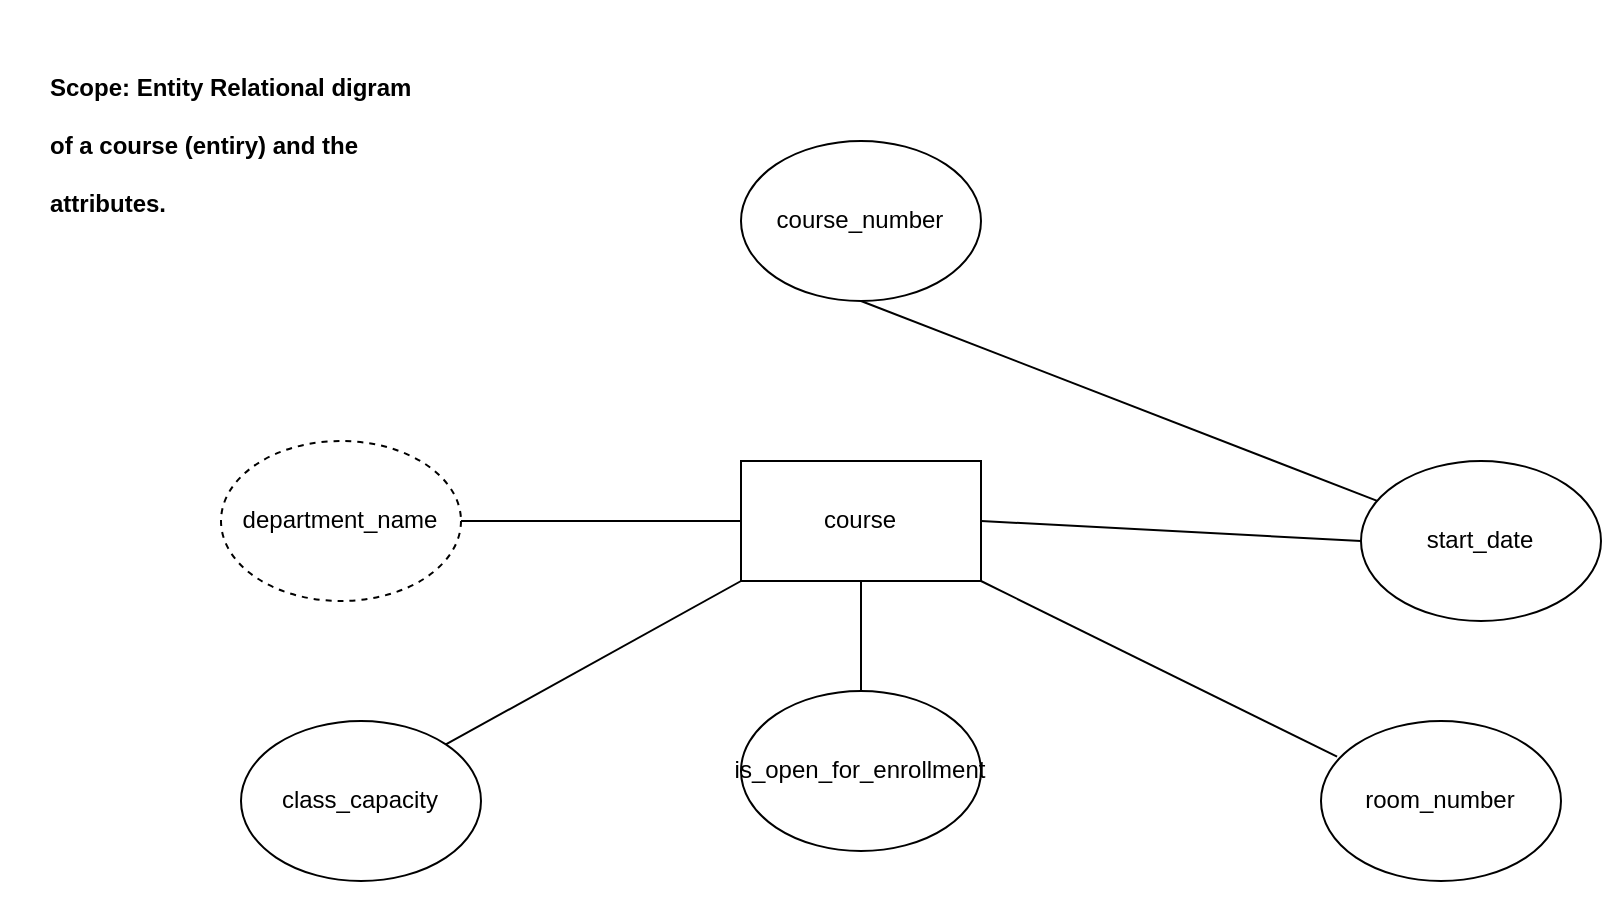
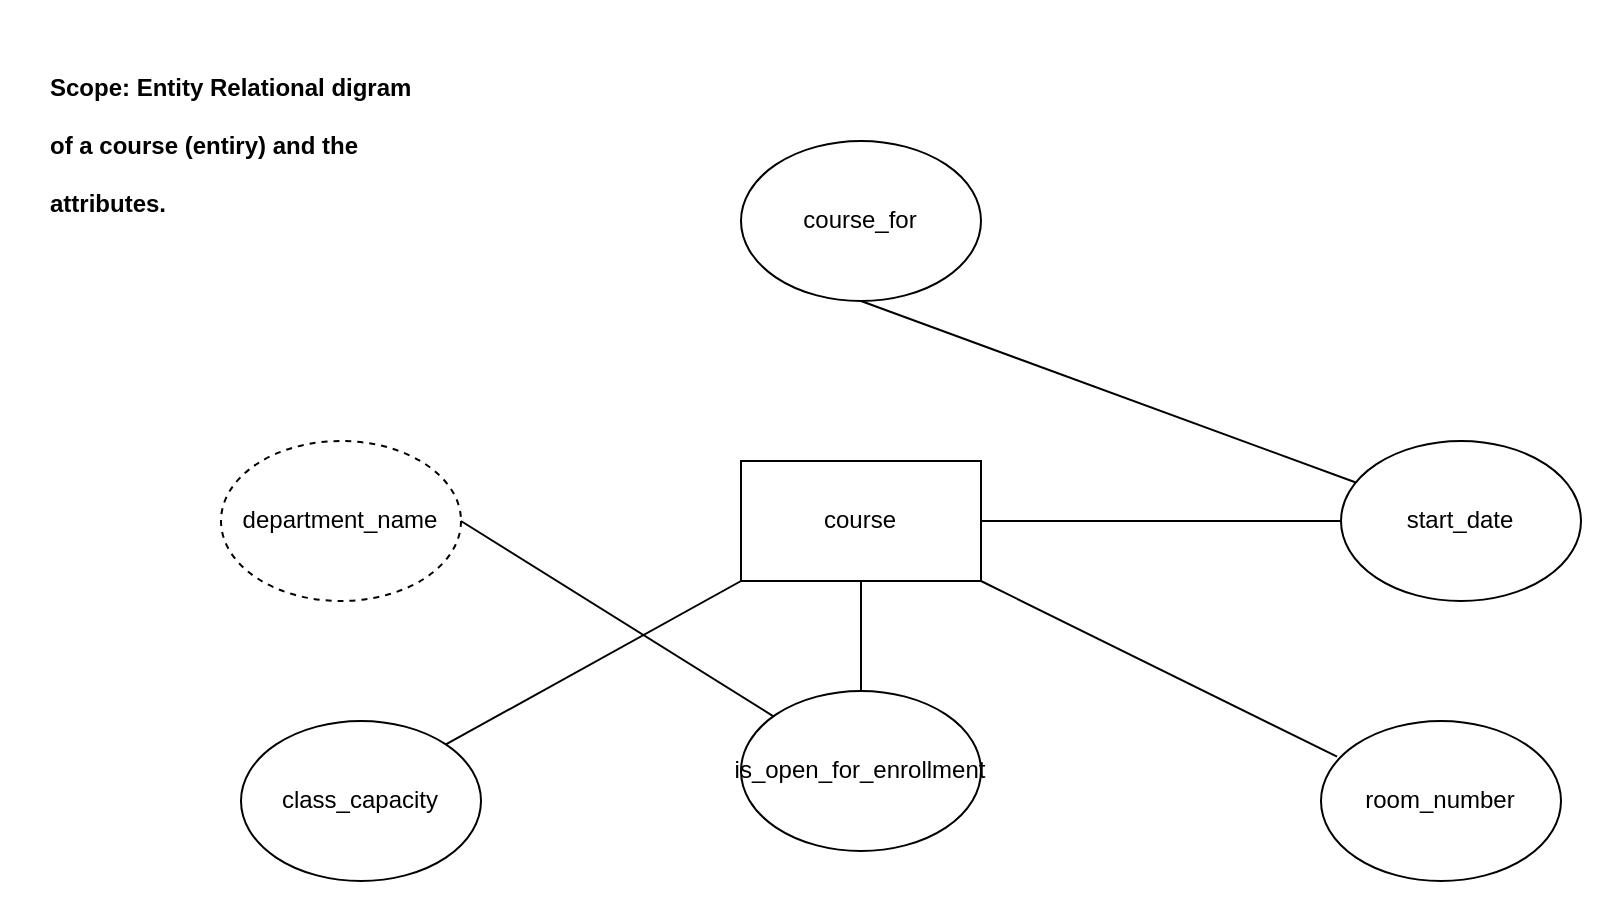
- <mxCell id="4" value="course_number" style="ellipse;whiteSpace=wrap;html=1;" vertex="1" parent="1"><mxGeometry x="370" y="70" width="120" height="80" as="geometry" /></mxCell>
+ <mxCell id="4" value="course_for" style="ellipse;whiteSpace=wrap;html=1;" vertex="1" parent="1"><mxGeometry x="370" y="70" width="120" height="80" as="geometry" /></mxCell>
- <mxCell id="10" value="" style="endArrow=none;html=1;exitX=1;exitY=0.5;exitDx=0;exitDy=0;entryX=0;entryY=0.5;entryDx=0;entryDy=0;" edge="1" parent="1" source="3" target="2"><mxGeometry width="50" height="50" relative="1" as="geometry"><mxPoint x="360" y="310" as="sourcePoint" /><mxPoint x="410" y="260" as="targetPoint" /></mxGeometry></mxCell>
+ <mxCell id="10" value="" style="endArrow=none;html=1;exitX=1;exitY=0.5;exitDx=0;exitDy=0;" edge="1" parent="1" source="3" target="6"><mxGeometry width="50" height="50" relative="1" as="geometry"><mxPoint x="360" y="310" as="sourcePoint" /><mxPoint x="410" y="260" as="targetPoint" /></mxGeometry></mxCell>
- <mxCell id="5" value="start_date" style="ellipse;whiteSpace=wrap;html=1;" vertex="1" parent="1"><mxGeometry x="680" y="230" width="120" height="80" as="geometry" /></mxCell>
+ <mxCell id="5" value="start_date" style="ellipse;whiteSpace=wrap;html=1;" vertex="1" parent="1"><mxGeometry x="670" y="220" width="120" height="80" as="geometry" /></mxCell>
